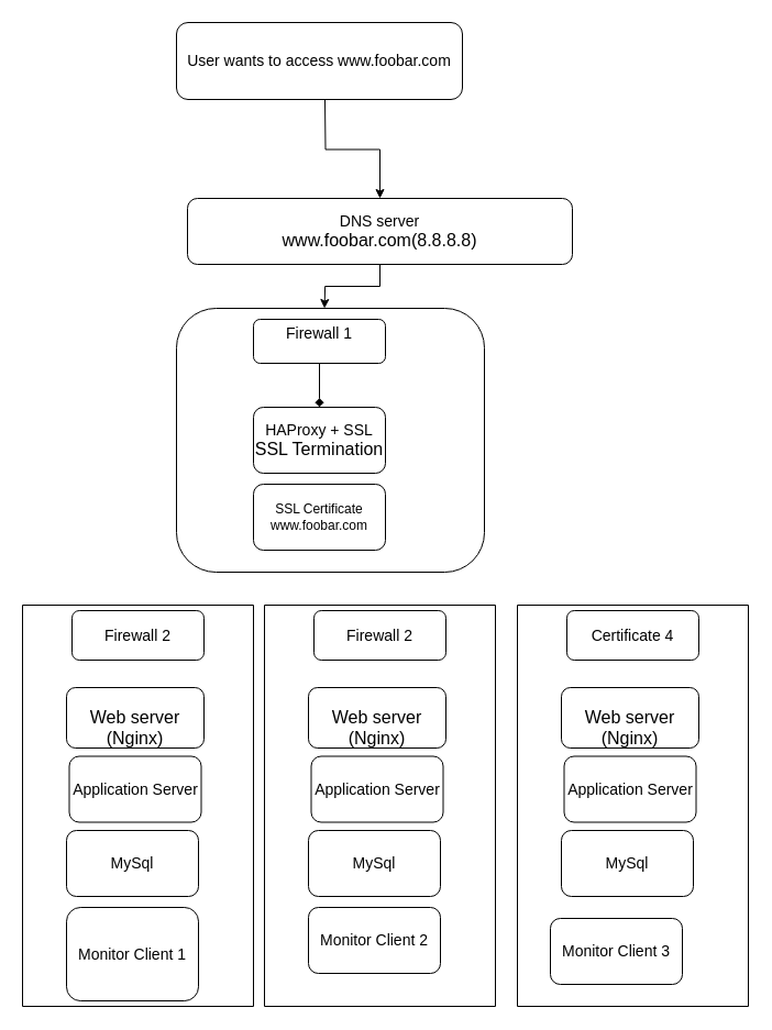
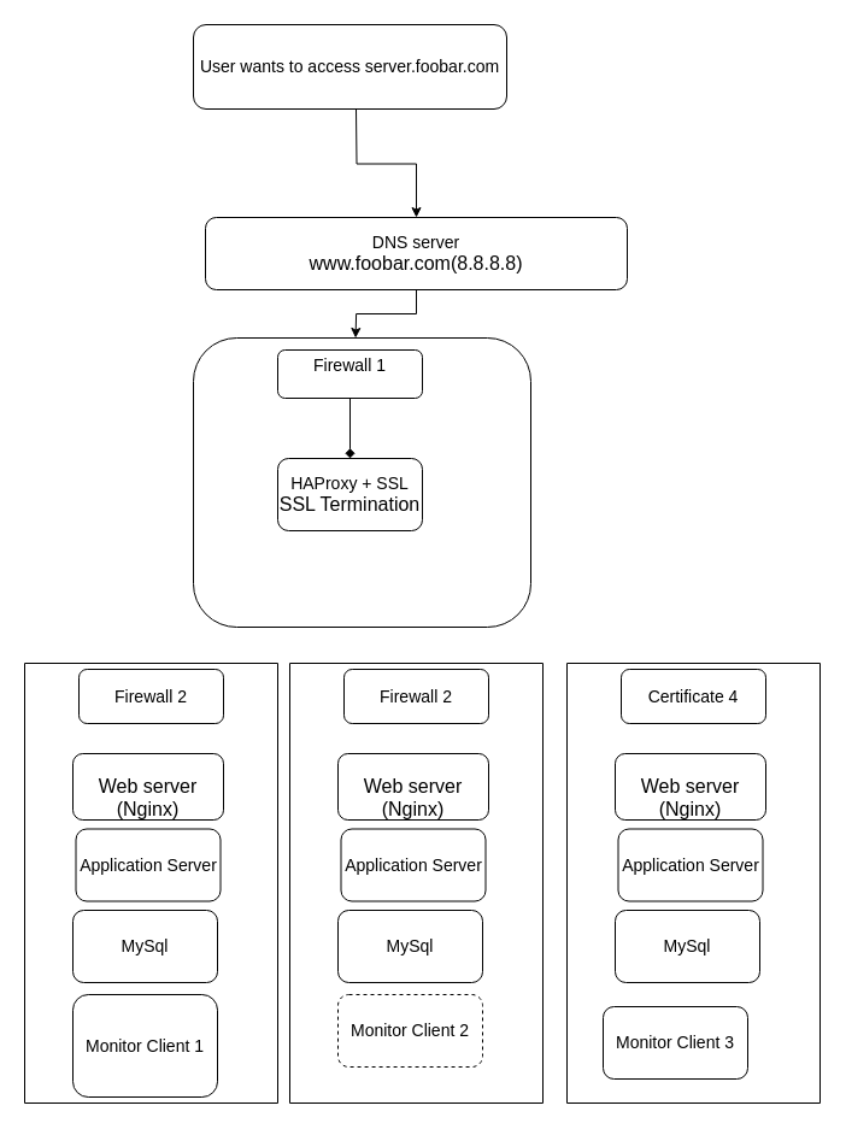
- <mxCell id="3" value="&lt;font style=&quot;font-size: 14px;&quot;&gt;User wants to access www.foobar.com&lt;/font&gt;" style="rounded=1;whiteSpace=wrap;html=1;" vertex="1" parent="1"><mxGeometry x="160" y="20" width="260" height="70" as="geometry" /></mxCell>
+ <mxCell id="3" value="&lt;font style=&quot;font-size: 14px;&quot;&gt;User wants to access server.foobar.com&lt;/font&gt;" style="rounded=1;whiteSpace=wrap;html=1;" vertex="1" parent="1"><mxGeometry x="160" y="20" width="260" height="70" as="geometry" /></mxCell>
- <mxCell id="15" value="&lt;font style=&quot;font-size: 14px;&quot;&gt;HAProxy + SSL&lt;/font&gt;&lt;div&gt;&lt;font size=&quot;3&quot;&gt;SSL Termination&lt;/font&gt;&lt;/div&gt;" style="rounded=1;whiteSpace=wrap;html=1;" vertex="1" parent="1"><mxGeometry x="230" y="370" width="120" height="60" as="geometry" /></mxCell>
+ <mxCell id="15" value="&lt;font style=&quot;font-size: 14px;&quot;&gt;HAProxy + SSL&lt;/font&gt;&lt;div&gt;&lt;font size=&quot;3&quot;&gt;SSL Termination&lt;/font&gt;&lt;/div&gt;" style="rounded=1;whiteSpace=wrap;html=1;" vertex="1" parent="1"><mxGeometry x="230" y="380" width="120" height="60" as="geometry" /></mxCell>
- <mxCell id="16" value="SSL Certificate&lt;div&gt;www.foobar.com&lt;/div&gt;" style="rounded=1;whiteSpace=wrap;html=1;" vertex="1" parent="1"><mxGeometry x="230" y="440" width="120" height="60" as="geometry" /></mxCell>
- <mxCell id="28" value="&lt;font style=&quot;font-size: 14px;&quot;&gt;Monitor Client 2&lt;/font&gt;" style="rounded=1;whiteSpace=wrap;html=1;" vertex="1" parent="23"><mxGeometry x="40" y="275" width="120" height="60" as="geometry" /></mxCell>
+ <mxCell id="28" value="&lt;font style=&quot;font-size: 14px;&quot;&gt;Monitor Client 2&lt;/font&gt;" style="rounded=1;whiteSpace=wrap;html=1;dashed=1;" vertex="1" parent="23"><mxGeometry x="40" y="275" width="120" height="60" as="geometry" /></mxCell>
